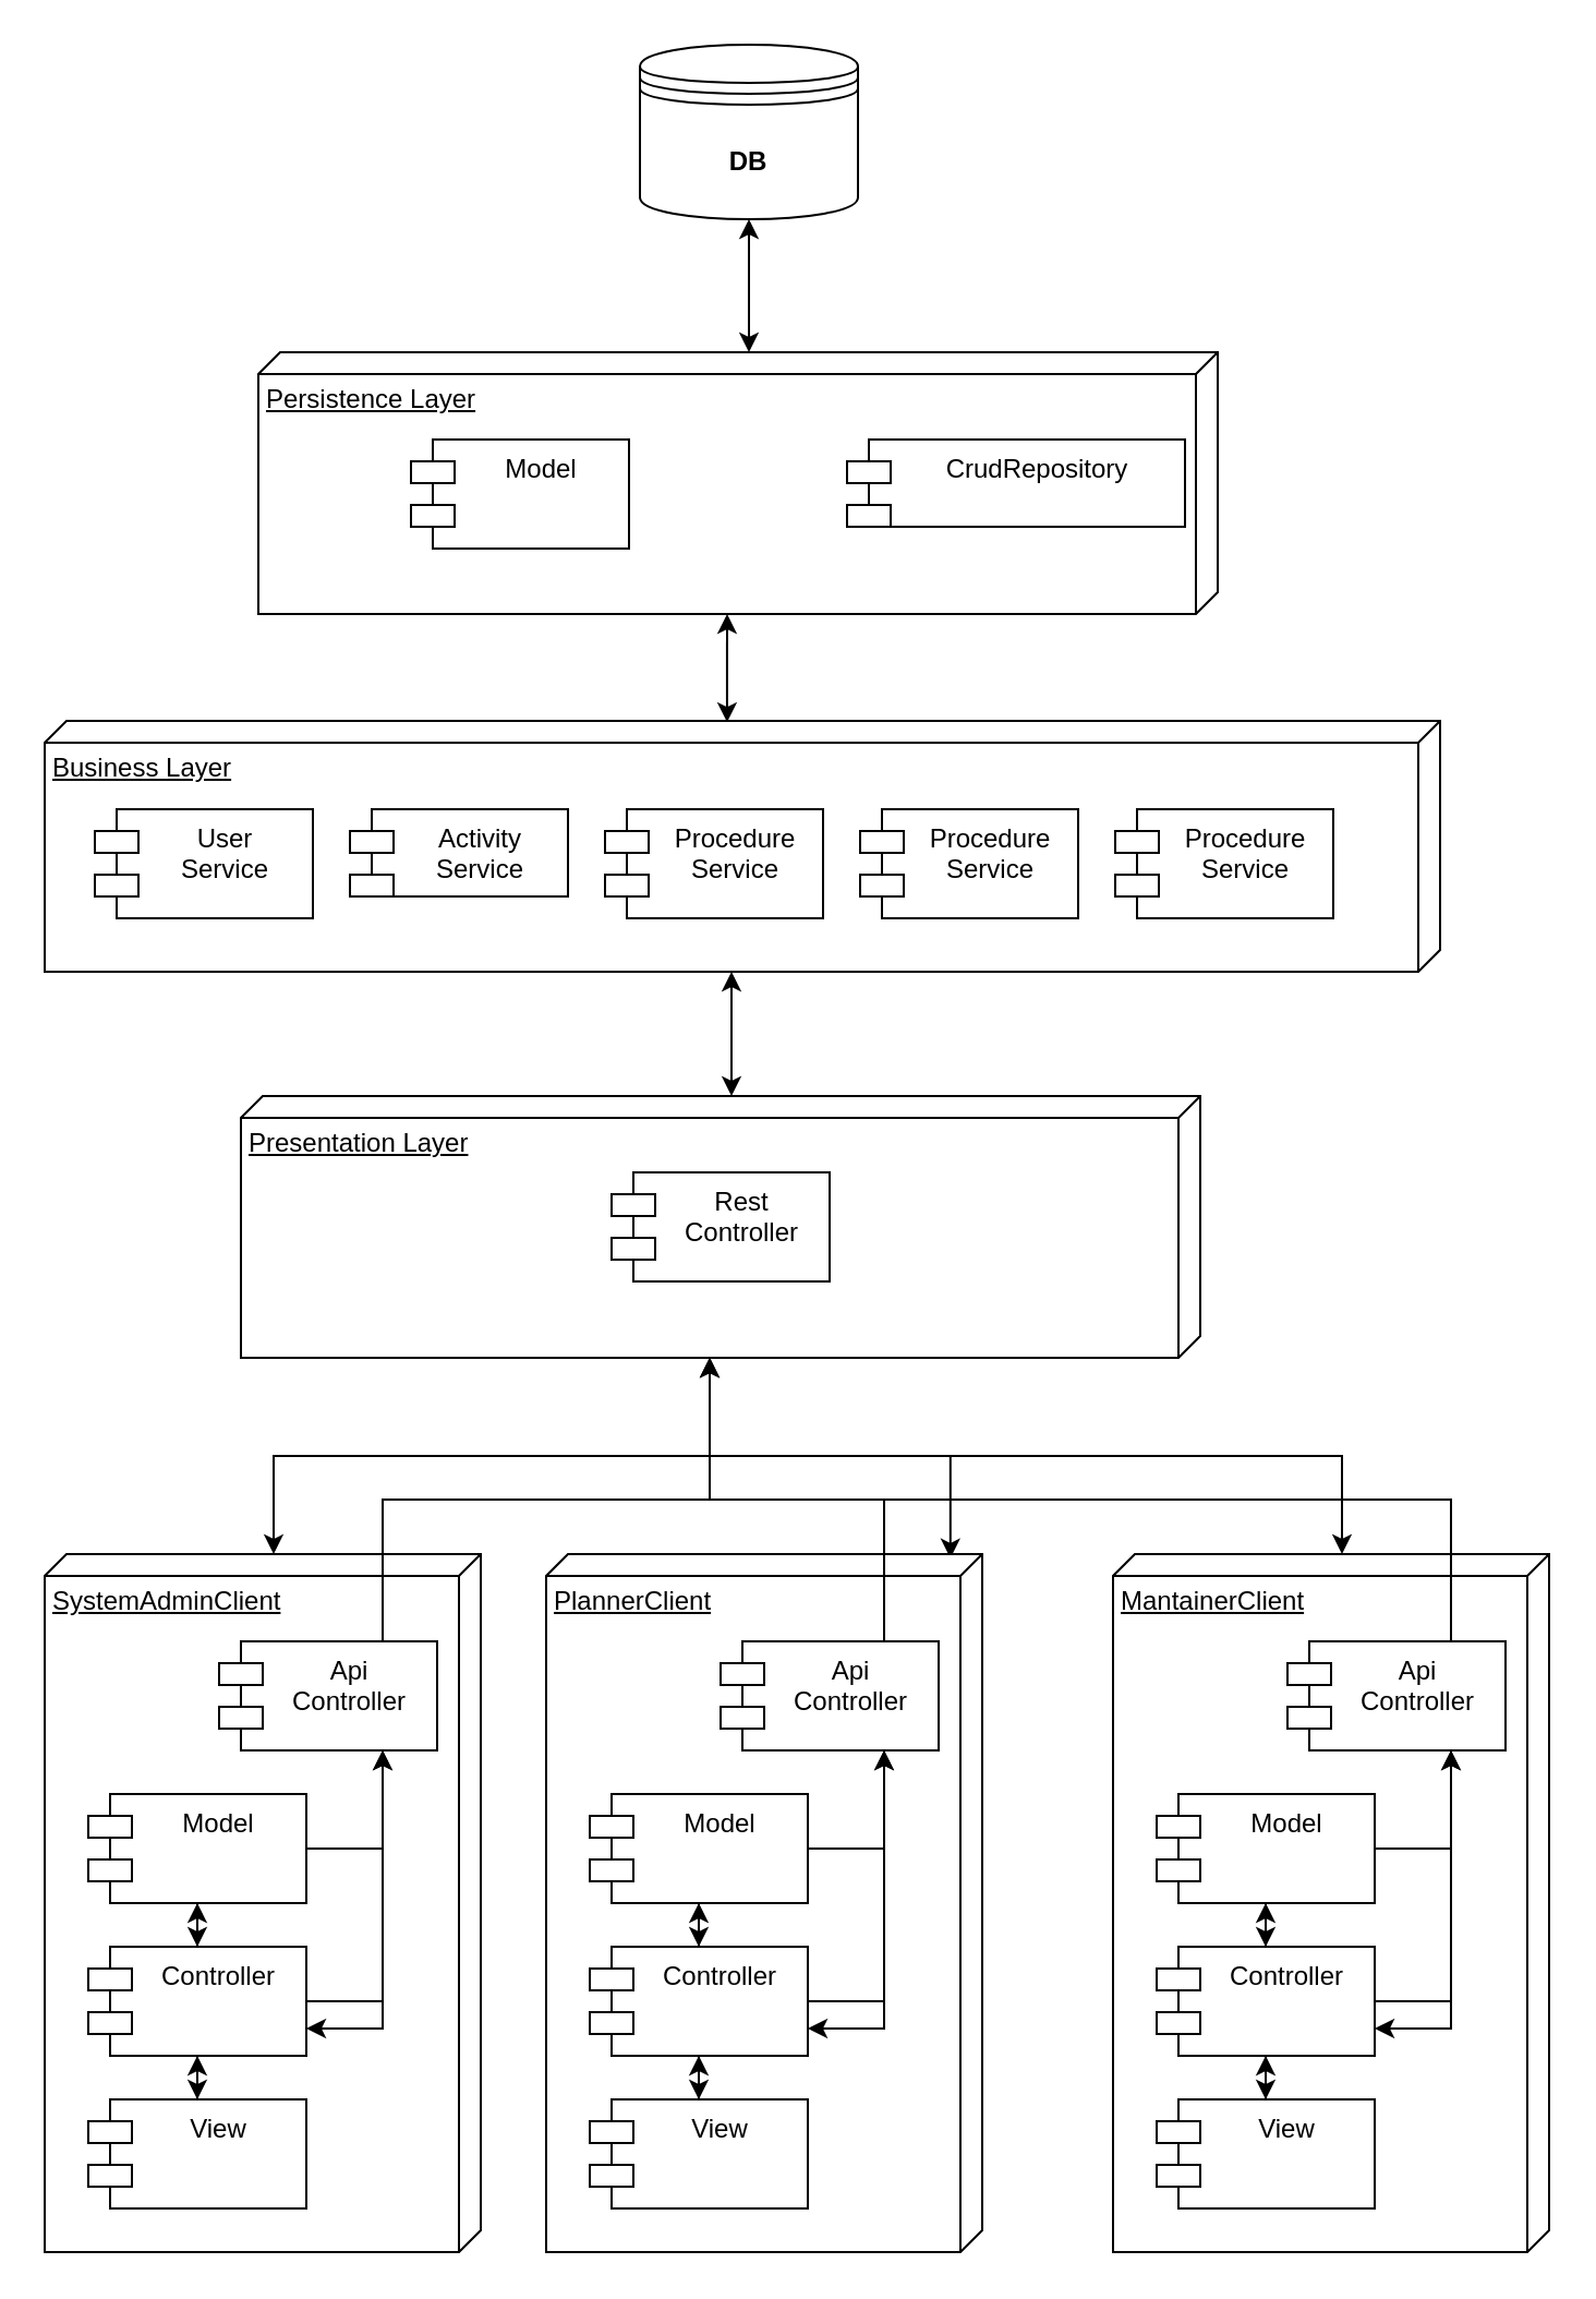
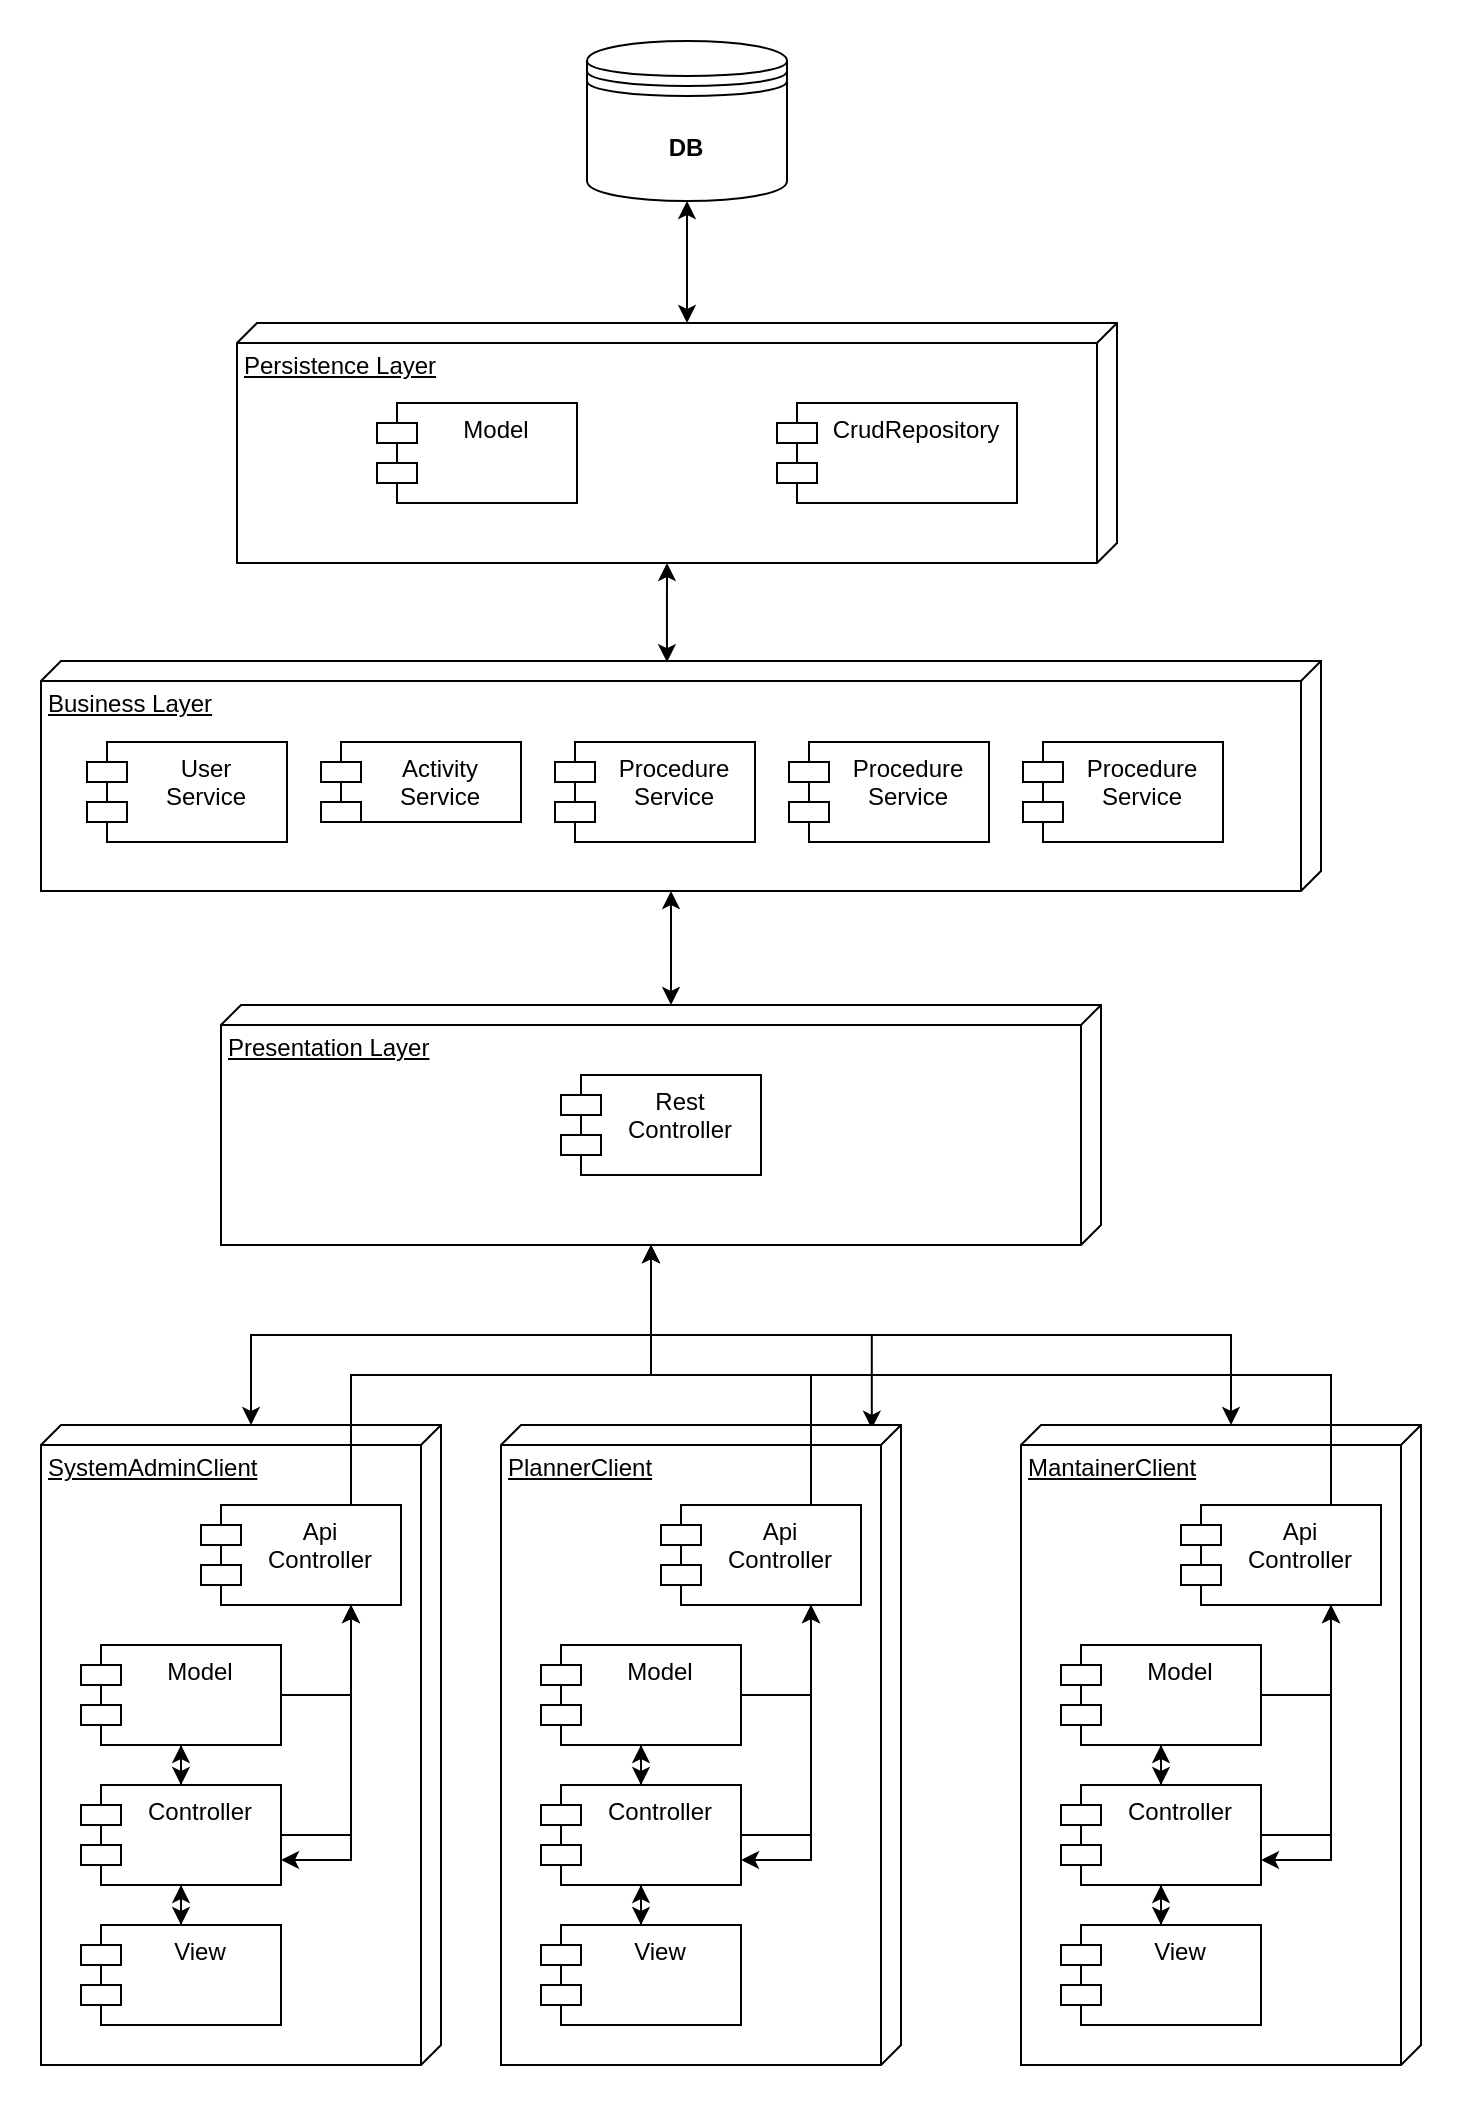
- <mxCell id="13" value="CrudRepository" style="shape=module;align=left;spacingLeft=20;align=center;verticalAlign=top;" parent="1" vertex="1"><mxGeometry x="388" y="201" width="155" height="40" as="geometry" /></mxCell>
+ <mxCell id="13" value="CrudRepository" style="shape=module;align=left;spacingLeft=20;align=center;verticalAlign=top;" parent="1" vertex="1"><mxGeometry x="388" y="201" width="120" height="50" as="geometry" /></mxCell>
